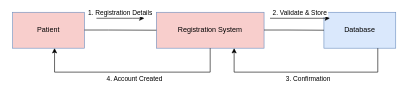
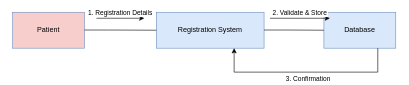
- <mxCell id="3" value="Registration System" style="rounded=0;whiteSpace=wrap;html=1;fillColor=#f8cecc;strokeColor=#6c8ebf;" vertex="1" parent="1"><mxGeometry x="260" y="20" width="180" height="60" as="geometry" /></mxCell>
+ <mxCell id="3" value="Registration System" style="rounded=0;whiteSpace=wrap;html=1;fillColor=#dae8fc;strokeColor=#6c8ebf;" vertex="1" parent="1"><mxGeometry x="260" y="20" width="180" height="60" as="geometry" /></mxCell>
- <mxCell id="8" value="4. Account Created" style="edgeStyle=orthogonalEdgeStyle;rounded=0;orthogonalLoop=1;" edge="1" parent="1" source="3" target="2"><mxGeometry x="-0.022" y="10" relative="1" as="geometry"><Array as="points"><mxPoint x="350" y="120" /><mxPoint x="90" y="120" /></Array><mxPoint as="offset" /></mxGeometry></mxCell>
